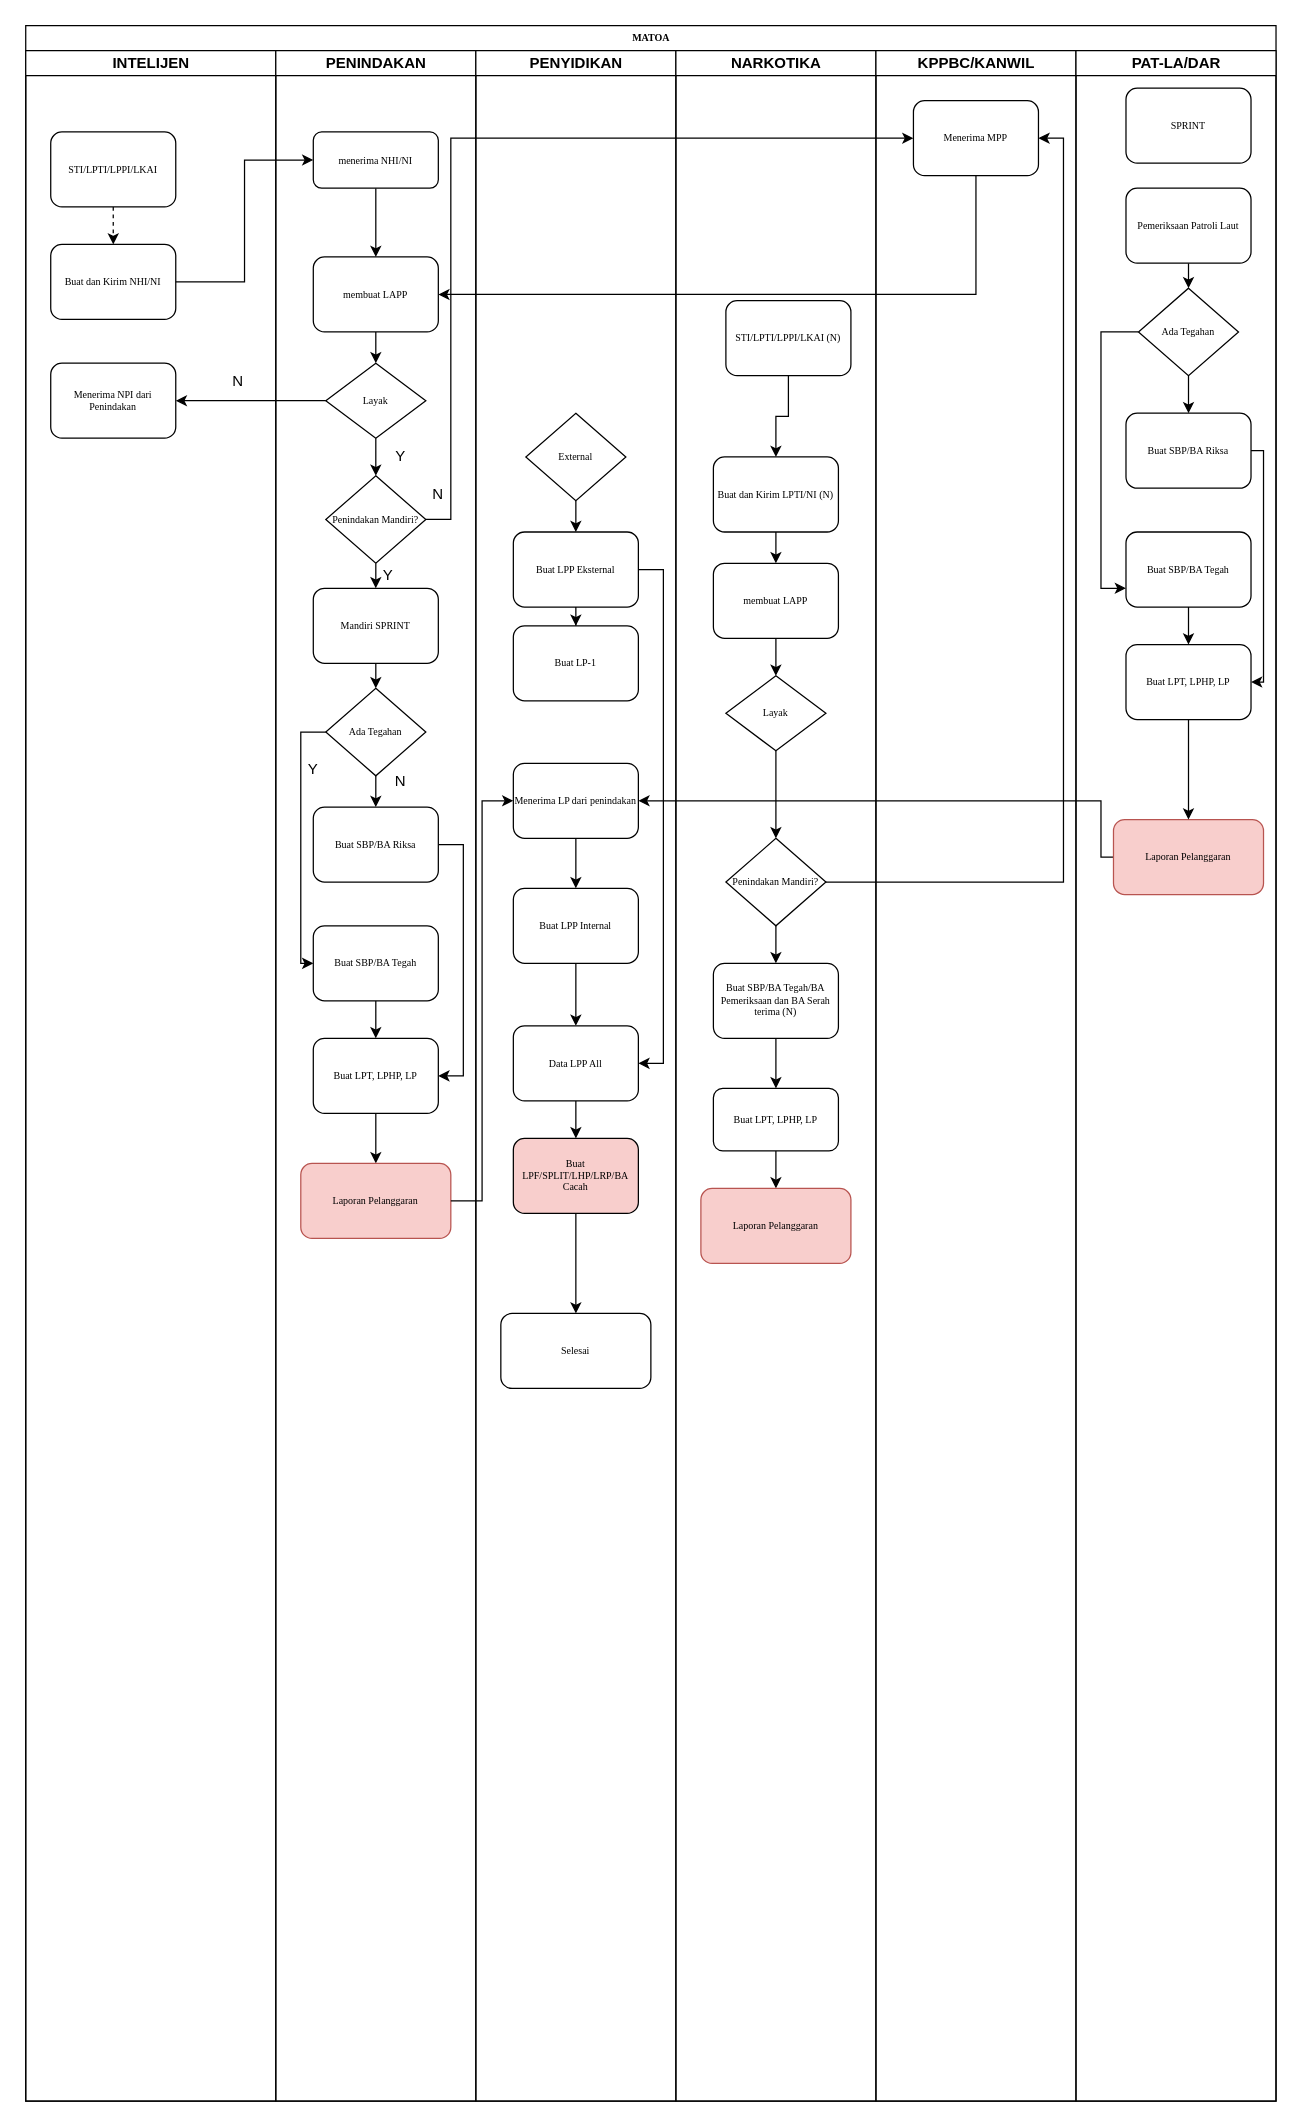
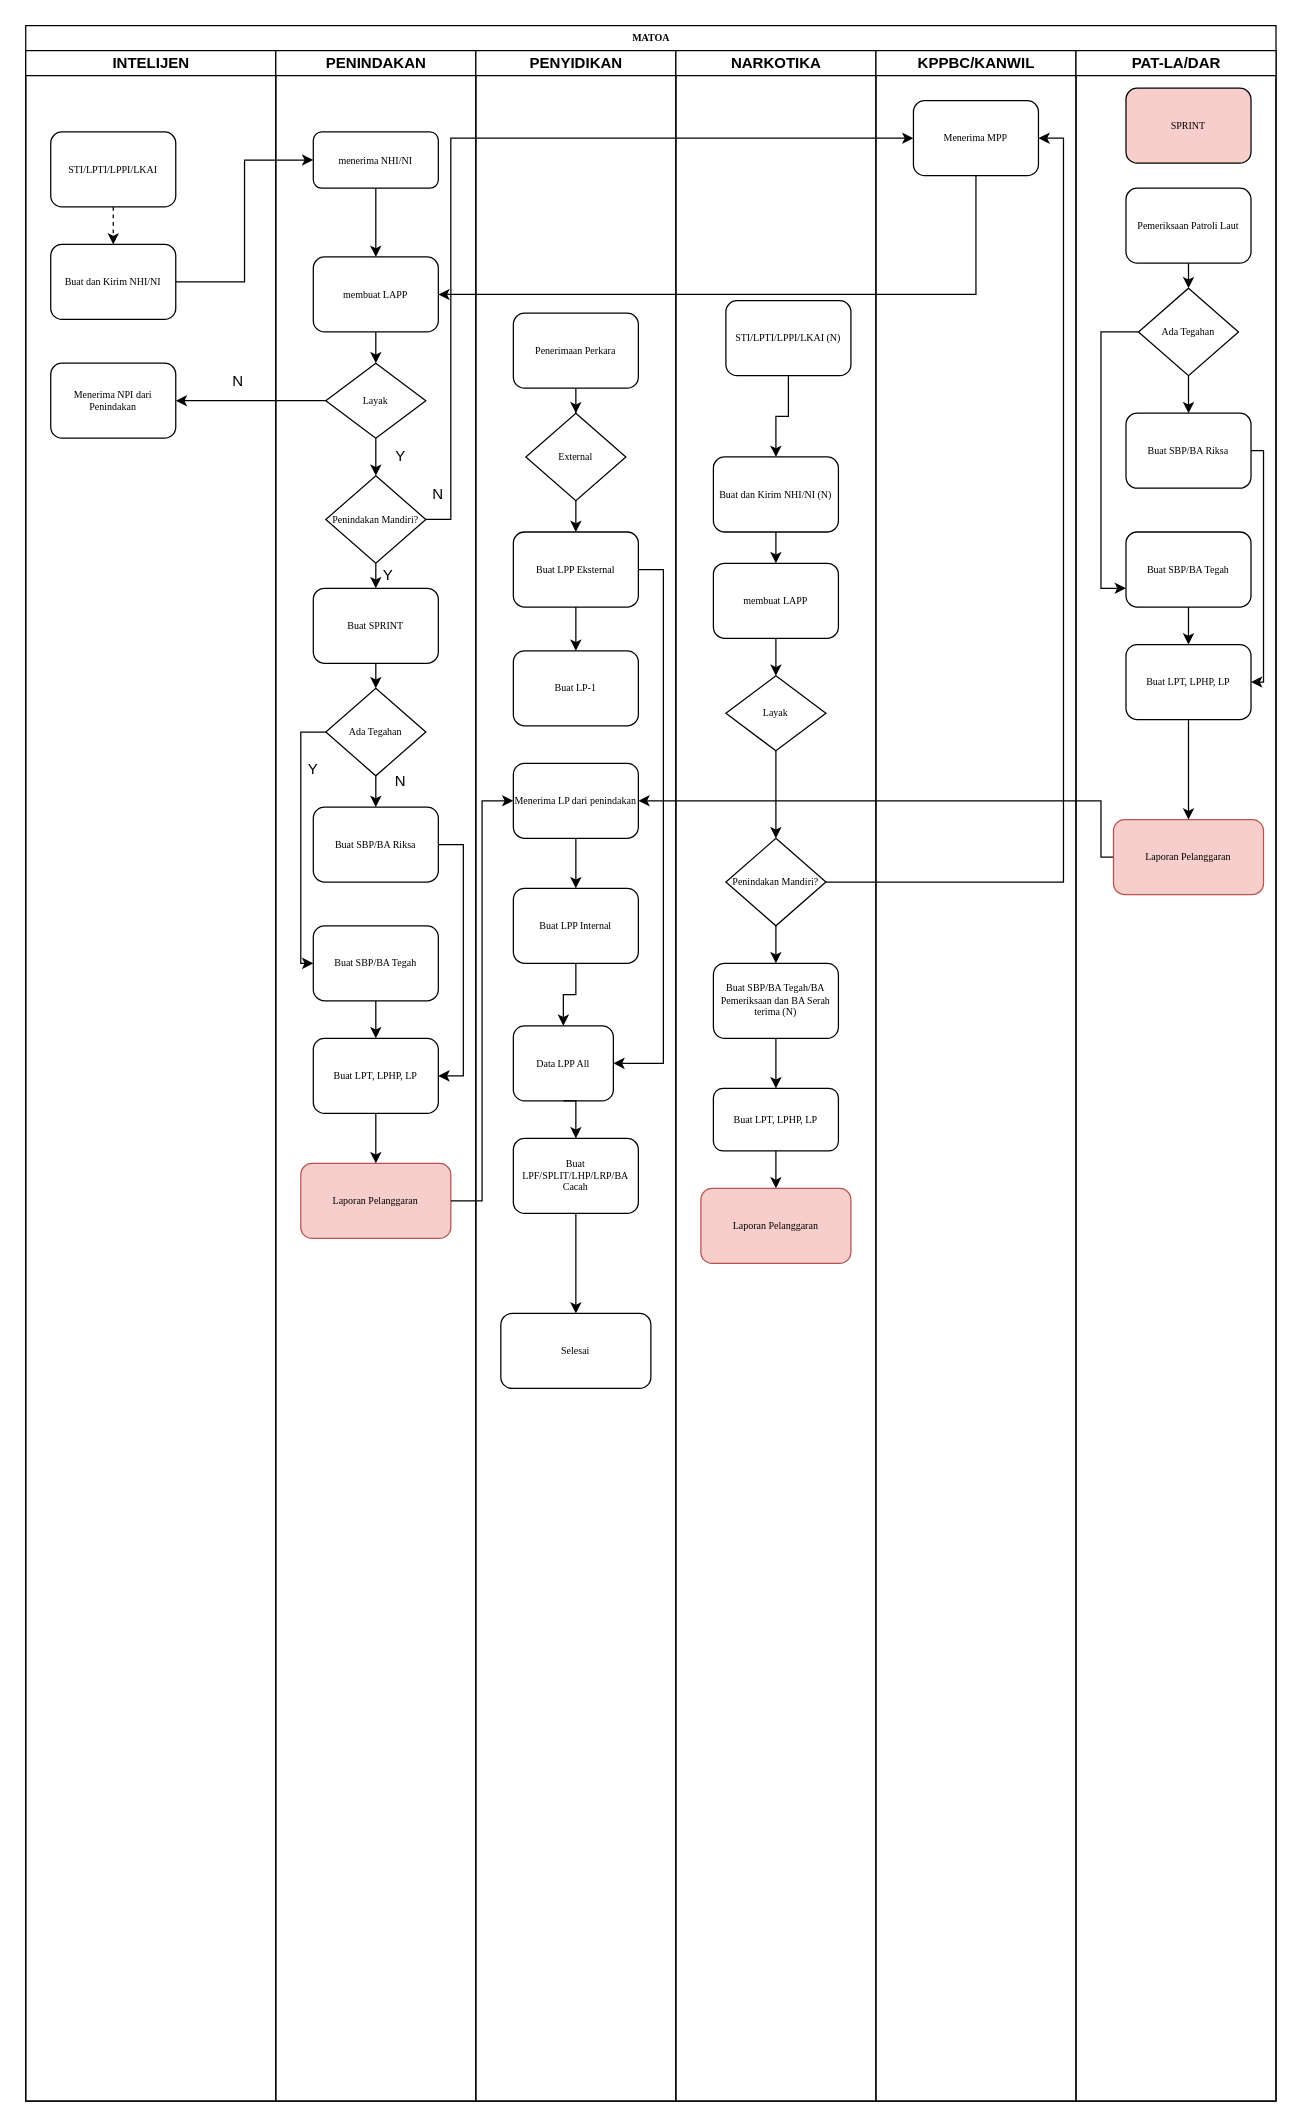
- <mxCell id="72" value="SPRINT" style="rounded=1;whiteSpace=wrap;html=1;shadow=0;labelBackgroundColor=none;strokeWidth=1;fontFamily=Verdana;fontSize=8;align=center;" vertex="1" parent="66"><mxGeometry x="40" y="30" width="100" height="60" as="geometry" /></mxCell>
+ <mxCell id="72" value="SPRINT" style="rounded=1;whiteSpace=wrap;html=1;shadow=0;labelBackgroundColor=none;strokeWidth=1;fontFamily=Verdana;fontSize=8;align=center;fillColor=#f8cecc;" vertex="1" parent="66"><mxGeometry x="40" y="30" width="100" height="60" as="geometry" /></mxCell>
+ <mxCell id="37" value="Penerimaan Perkara" style="rounded=1;whiteSpace=wrap;html=1;shadow=0;labelBackgroundColor=none;strokeWidth=1;fontFamily=Verdana;fontSize=8;align=center;" vertex="1" parent="34"><mxGeometry x="30" y="210" width="100" height="60" as="geometry" /></mxCell>
+ <mxCell id="36" style="edgeStyle=orthogonalEdgeStyle;rounded=0;orthogonalLoop=1;jettySize=auto;html=1;exitX=0.5;exitY=1;exitDx=0;exitDy=0;" edge="1" parent="34" source="37" target="39"><mxGeometry relative="1" as="geometry" /></mxCell>
- <mxCell id="52" value="Buat dan Kirim LPTI/NI (N)" style="rounded=1;whiteSpace=wrap;html=1;shadow=0;labelBackgroundColor=none;strokeWidth=1;fontFamily=Verdana;fontSize=8;align=center;" vertex="1" parent="48"><mxGeometry x="30" y="325" width="100" height="60" as="geometry" /></mxCell>
+ <mxCell id="52" value="Buat dan Kirim NHI/NI (N)" style="rounded=1;whiteSpace=wrap;html=1;shadow=0;labelBackgroundColor=none;strokeWidth=1;fontFamily=Verdana;fontSize=8;align=center;" vertex="1" parent="48"><mxGeometry x="30" y="325" width="100" height="60" as="geometry" /></mxCell>
- <mxCell id="30" value="Mandiri SPRINT" style="rounded=1;whiteSpace=wrap;html=1;shadow=0;labelBackgroundColor=none;strokeWidth=1;fontFamily=Verdana;fontSize=8;align=center;" vertex="1" parent="9"><mxGeometry x="30" y="430" width="100" height="60" as="geometry" /></mxCell>
+ <mxCell id="30" value="Buat SPRINT" style="rounded=1;whiteSpace=wrap;html=1;shadow=0;labelBackgroundColor=none;strokeWidth=1;fontFamily=Verdana;fontSize=8;align=center;" vertex="1" parent="9"><mxGeometry x="30" y="430" width="100" height="60" as="geometry" /></mxCell>
- <mxCell id="43" value="Buat LP-1" style="rounded=1;whiteSpace=wrap;html=1;shadow=0;labelBackgroundColor=none;strokeWidth=1;fontFamily=Verdana;fontSize=8;align=center;" vertex="1" parent="34"><mxGeometry x="30" y="460" width="100" height="60" as="geometry" /></mxCell>
+ <mxCell id="43" value="Buat LP-1" style="rounded=1;whiteSpace=wrap;html=1;shadow=0;labelBackgroundColor=none;strokeWidth=1;fontFamily=Verdana;fontSize=8;align=center;" vertex="1" parent="34"><mxGeometry x="30" y="480" width="100" height="60" as="geometry" /></mxCell>
- <mxCell id="46" value="Data LPP All" style="rounded=1;whiteSpace=wrap;html=1;shadow=0;labelBackgroundColor=none;strokeWidth=1;fontFamily=Verdana;fontSize=8;align=center;" vertex="1" parent="34"><mxGeometry x="30" y="780" width="100" height="60" as="geometry" /></mxCell>
+ <mxCell id="46" value="Data LPP All" style="rounded=1;whiteSpace=wrap;html=1;shadow=0;labelBackgroundColor=none;strokeWidth=1;fontFamily=Verdana;fontSize=8;align=center;" vertex="1" parent="34"><mxGeometry x="30" y="780" width="80" height="60" as="geometry" /></mxCell>
- <mxCell id="47" value="Buat LPF/SPLIT/LHP/LRP/BA Cacah" style="rounded=1;whiteSpace=wrap;html=1;shadow=0;labelBackgroundColor=none;strokeWidth=1;fontFamily=Verdana;fontSize=8;align=center;fillColor=#f8cecc;" vertex="1" parent="34"><mxGeometry x="30" y="870" width="100" height="60" as="geometry" /></mxCell>
+ <mxCell id="47" value="Buat LPF/SPLIT/LHP/LRP/BA Cacah" style="rounded=1;whiteSpace=wrap;html=1;shadow=0;labelBackgroundColor=none;strokeWidth=1;fontFamily=Verdana;fontSize=8;align=center;" vertex="1" parent="34"><mxGeometry x="30" y="870" width="100" height="60" as="geometry" /></mxCell>
